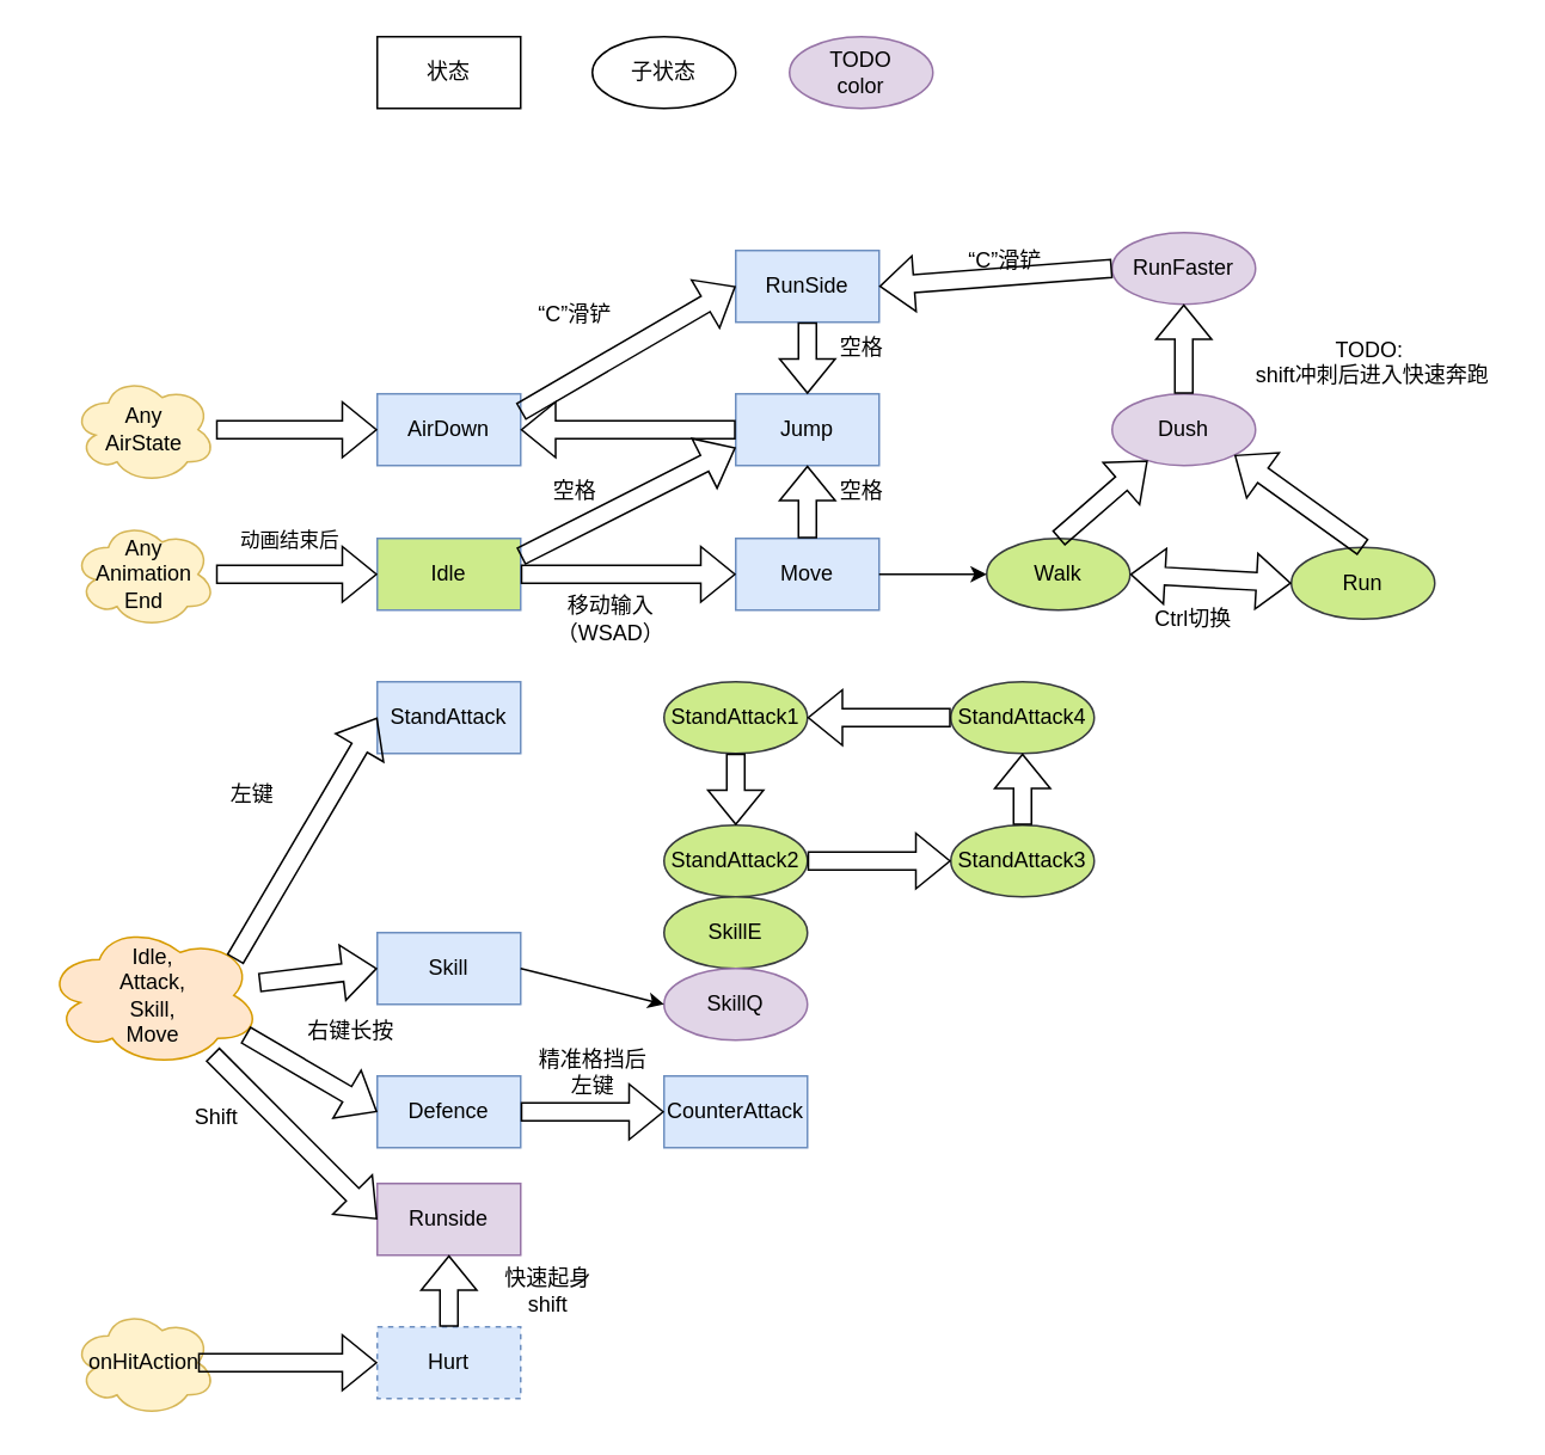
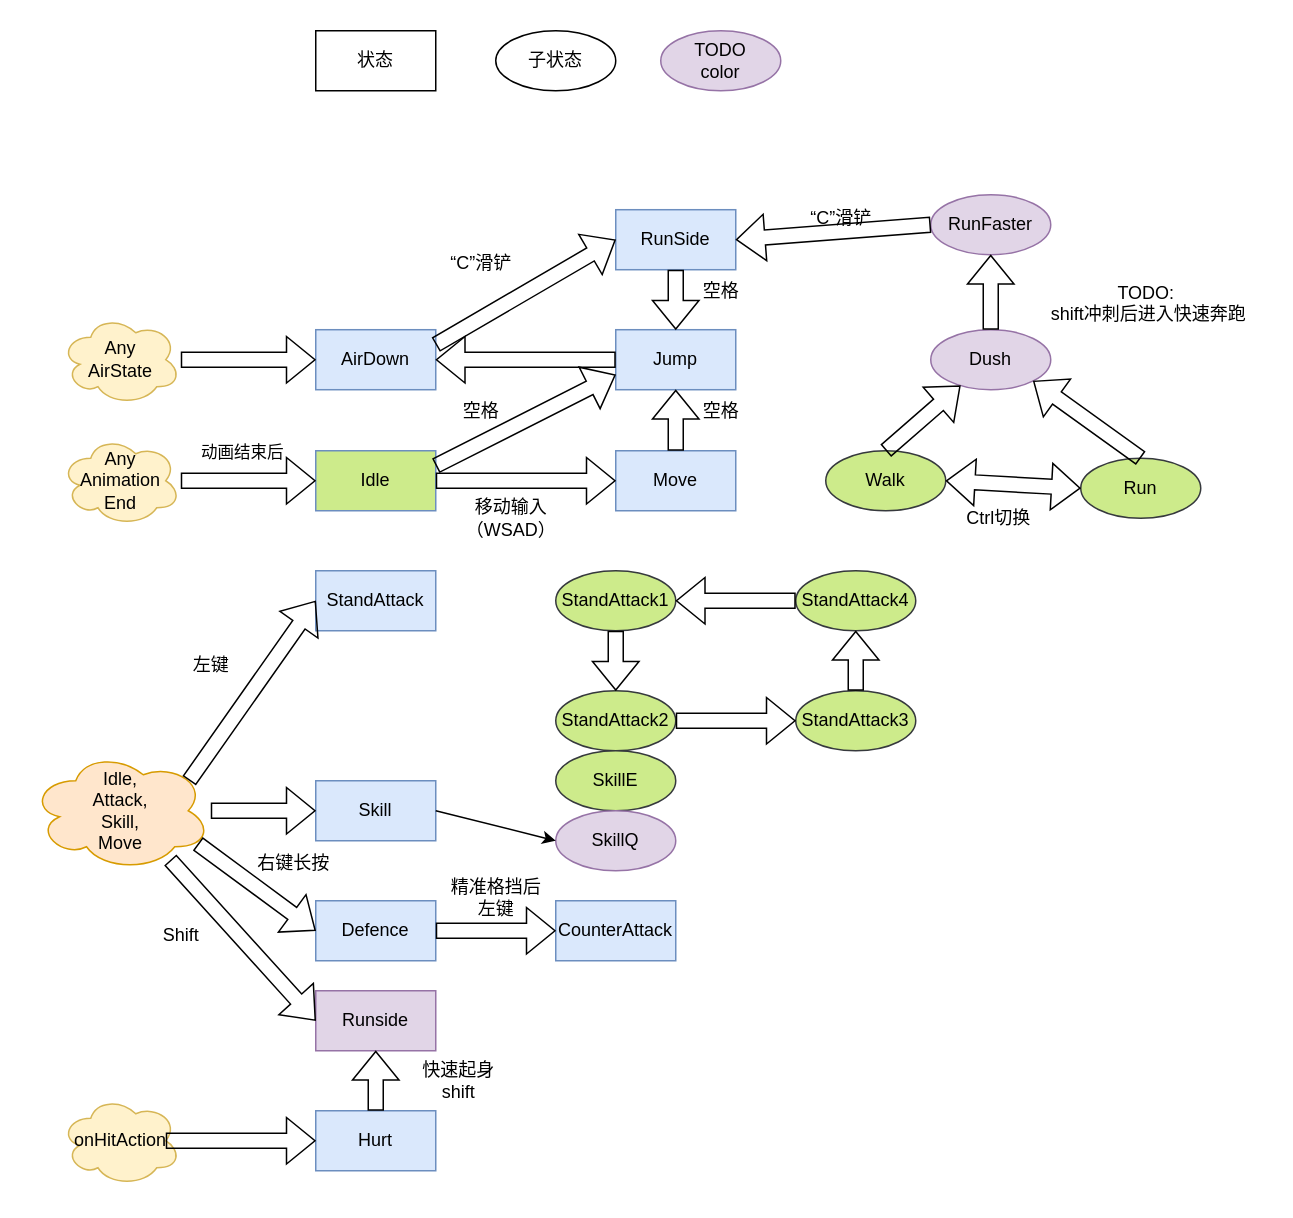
- <mxCell id="16" value="" style="endArrow=classic;html=1;rounded=0;exitX=1;exitY=0.5;exitDx=0;exitDy=0;entryX=0;entryY=0.5;entryDx=0;entryDy=0;" edge="1" parent="1" source="3" target="4"><mxGeometry width="50" height="50" relative="1" as="geometry"><mxPoint x="530" y="239.31" as="sourcePoint" /><mxPoint x="500" y="259.31" as="targetPoint" /></mxGeometry></mxCell>
- <mxCell id="47" value="Idle,&lt;div&gt;Attack,&lt;/div&gt;&lt;div&gt;Skill,&lt;/div&gt;&lt;div&gt;Move&lt;/div&gt;" style="ellipse;shape=cloud;whiteSpace=wrap;html=1;fillColor=#ffe6cc;strokeColor=#d79b00;" vertex="1" parent="1"><mxGeometry x="25" y="515" width="120" height="80" as="geometry" /></mxCell>
+ <mxCell id="47" value="Idle,&lt;div&gt;Attack,&lt;/div&gt;&lt;div&gt;Skill,&lt;/div&gt;&lt;div&gt;Move&lt;/div&gt;" style="ellipse;shape=cloud;whiteSpace=wrap;html=1;fillColor=#ffe6cc;strokeColor=#d79b00;" vertex="1" parent="1"><mxGeometry x="20" y="500" width="120" height="80" as="geometry" /></mxCell>
- <mxCell id="45" value="Hurt" style="rounded=0;whiteSpace=wrap;html=1;fillColor=#dae8fc;strokeColor=#6c8ebf;dashed=1;" vertex="1" parent="1"><mxGeometry x="210" y="740" width="80" height="40" as="geometry" /></mxCell>
+ <mxCell id="45" value="Hurt" style="rounded=0;whiteSpace=wrap;html=1;fillColor=#dae8fc;strokeColor=#6c8ebf;" vertex="1" parent="1"><mxGeometry x="210" y="740" width="80" height="40" as="geometry" /></mxCell>
